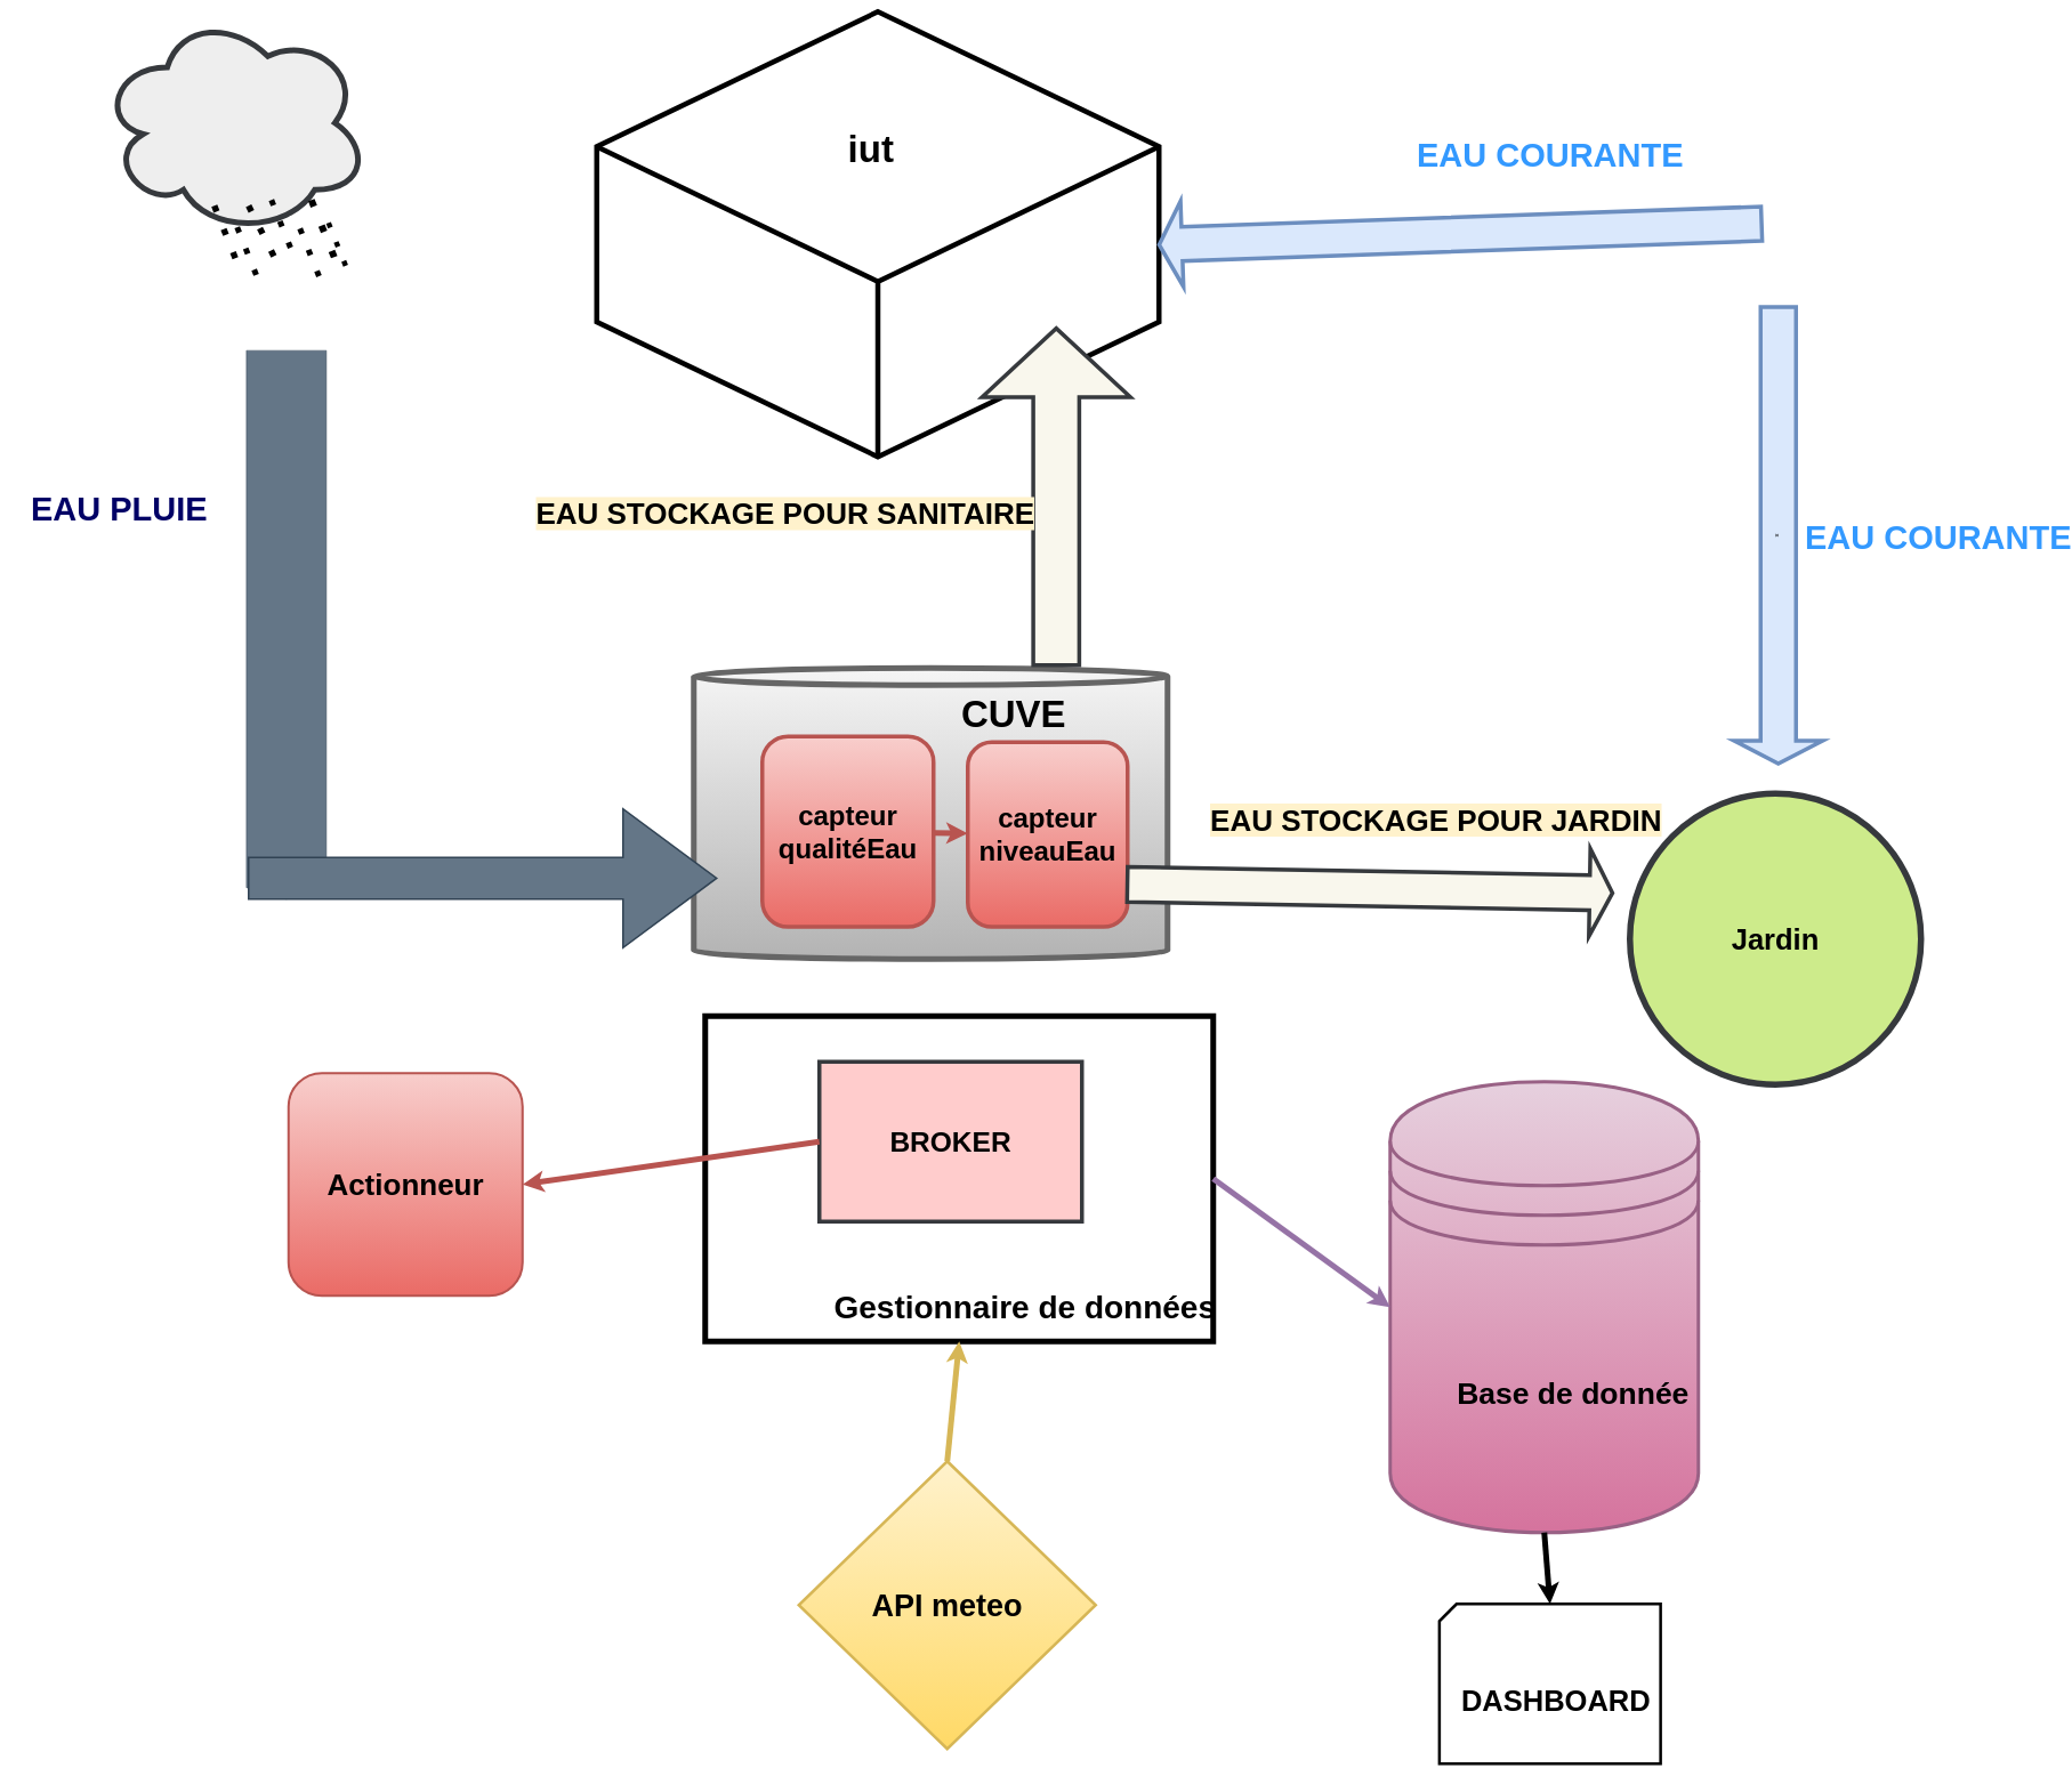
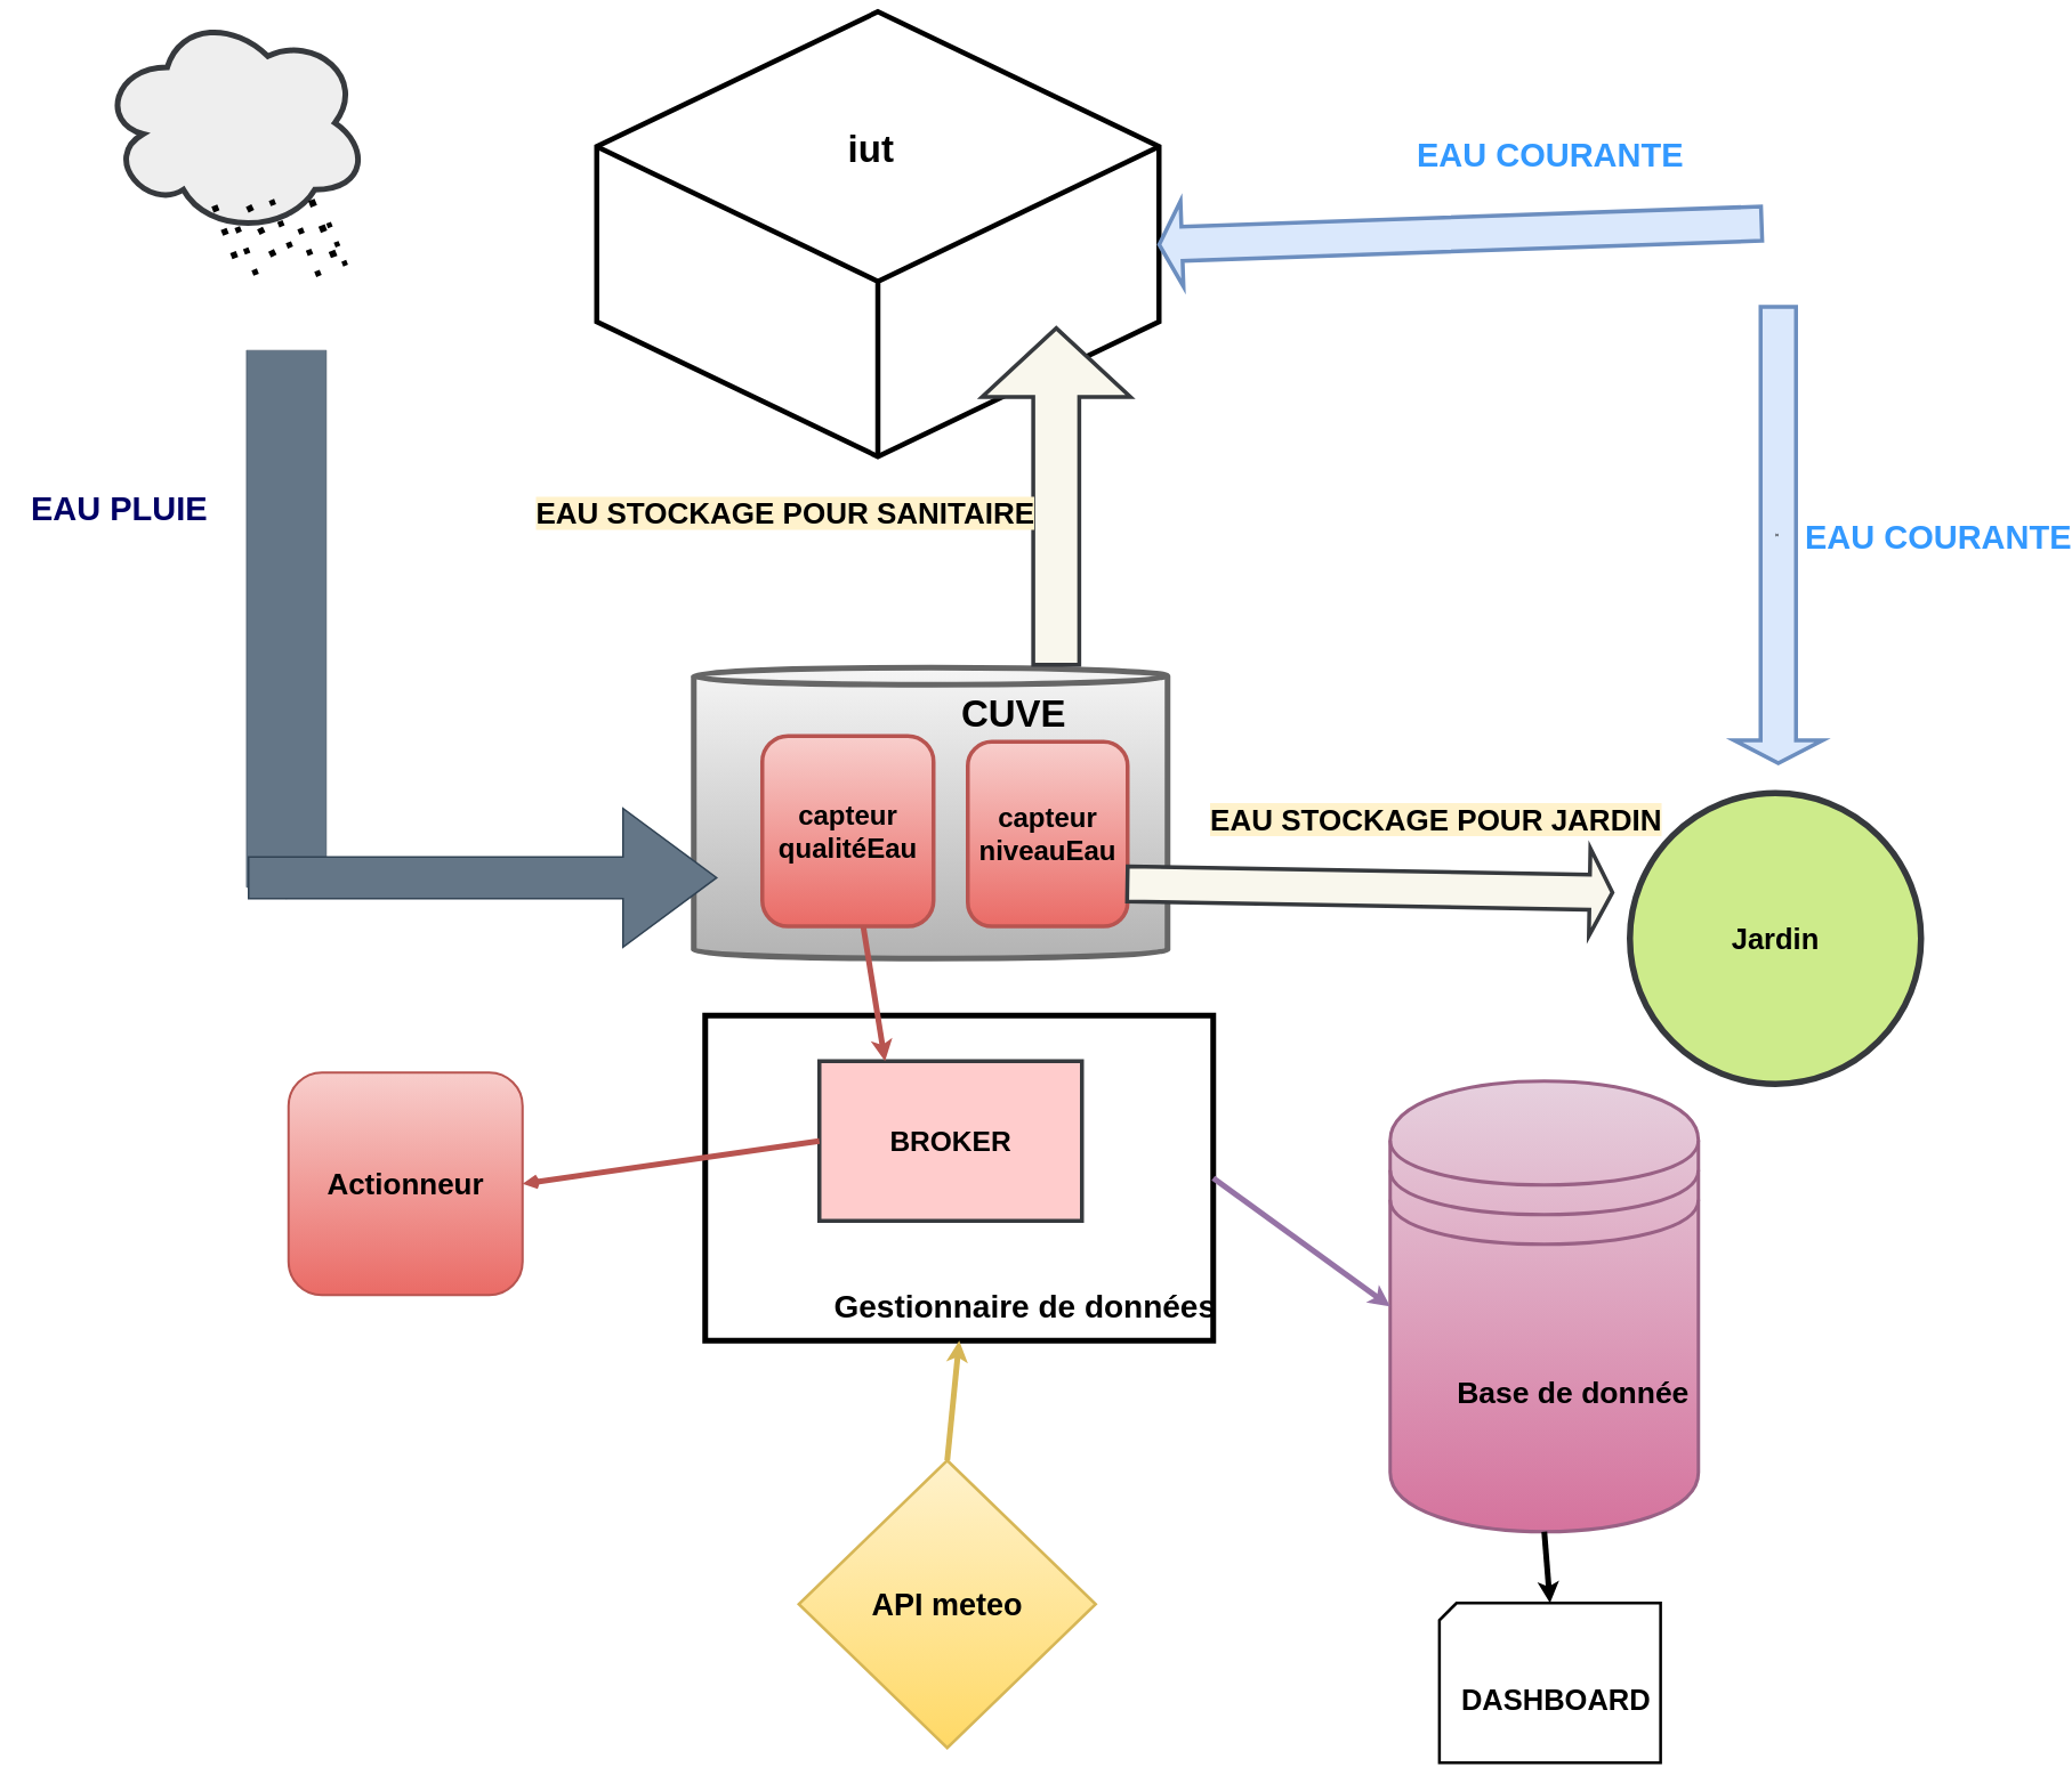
- <mxCell id="24" value="" style="endArrow=classic;html=1;rounded=0;strokeWidth=10;fillColor=#f8cecc;strokeColor=#b85450;" edge="1" parent="1" source="22" target="4"><mxGeometry width="50" height="50" relative="1" as="geometry"><mxPoint x="1489" y="1580" as="sourcePoint" /><mxPoint x="1482.44" y="1870" as="targetPoint" /></mxGeometry></mxCell>
+ <mxCell id="24" value="" style="endArrow=classic;html=1;rounded=0;entryX=0.25;entryY=0;entryDx=0;entryDy=0;strokeWidth=10;fillColor=#f8cecc;strokeColor=#b85450;" edge="1" parent="1" source="22" target="23"><mxGeometry width="50" height="50" relative="1" as="geometry"><mxPoint x="1489" y="1580" as="sourcePoint" /><mxPoint x="1482.44" y="1870" as="targetPoint" /></mxGeometry></mxCell>
- <mxCell id="28" value="" style="endArrow=classic;html=1;rounded=0;entryX=1;entryY=0.5;entryDx=0;entryDy=0;exitX=0;exitY=0.5;exitDx=0;exitDy=0;strokeWidth=10;fillColor=#f8cecc;strokeColor=#b85450;" edge="1" parent="1" source="23" target="27"><mxGeometry width="50" height="50" relative="1" as="geometry"><mxPoint x="1095" y="2060" as="sourcePoint" /><mxPoint x="1145" y="2010" as="targetPoint" /></mxGeometry></mxCell>
+ <mxCell id="28" value="" style="endArrow=open;html=1;rounded=0;entryX=1;entryY=0.5;entryDx=0;entryDy=0;exitX=0;exitY=0.5;exitDx=0;exitDy=0;strokeWidth=10;fillColor=#f8cecc;strokeColor=#b85450;" edge="1" parent="1" source="23" target="27"><mxGeometry width="50" height="50" relative="1" as="geometry"><mxPoint x="1095" y="2060" as="sourcePoint" /><mxPoint x="1145" y="2010" as="targetPoint" /></mxGeometry></mxCell>
